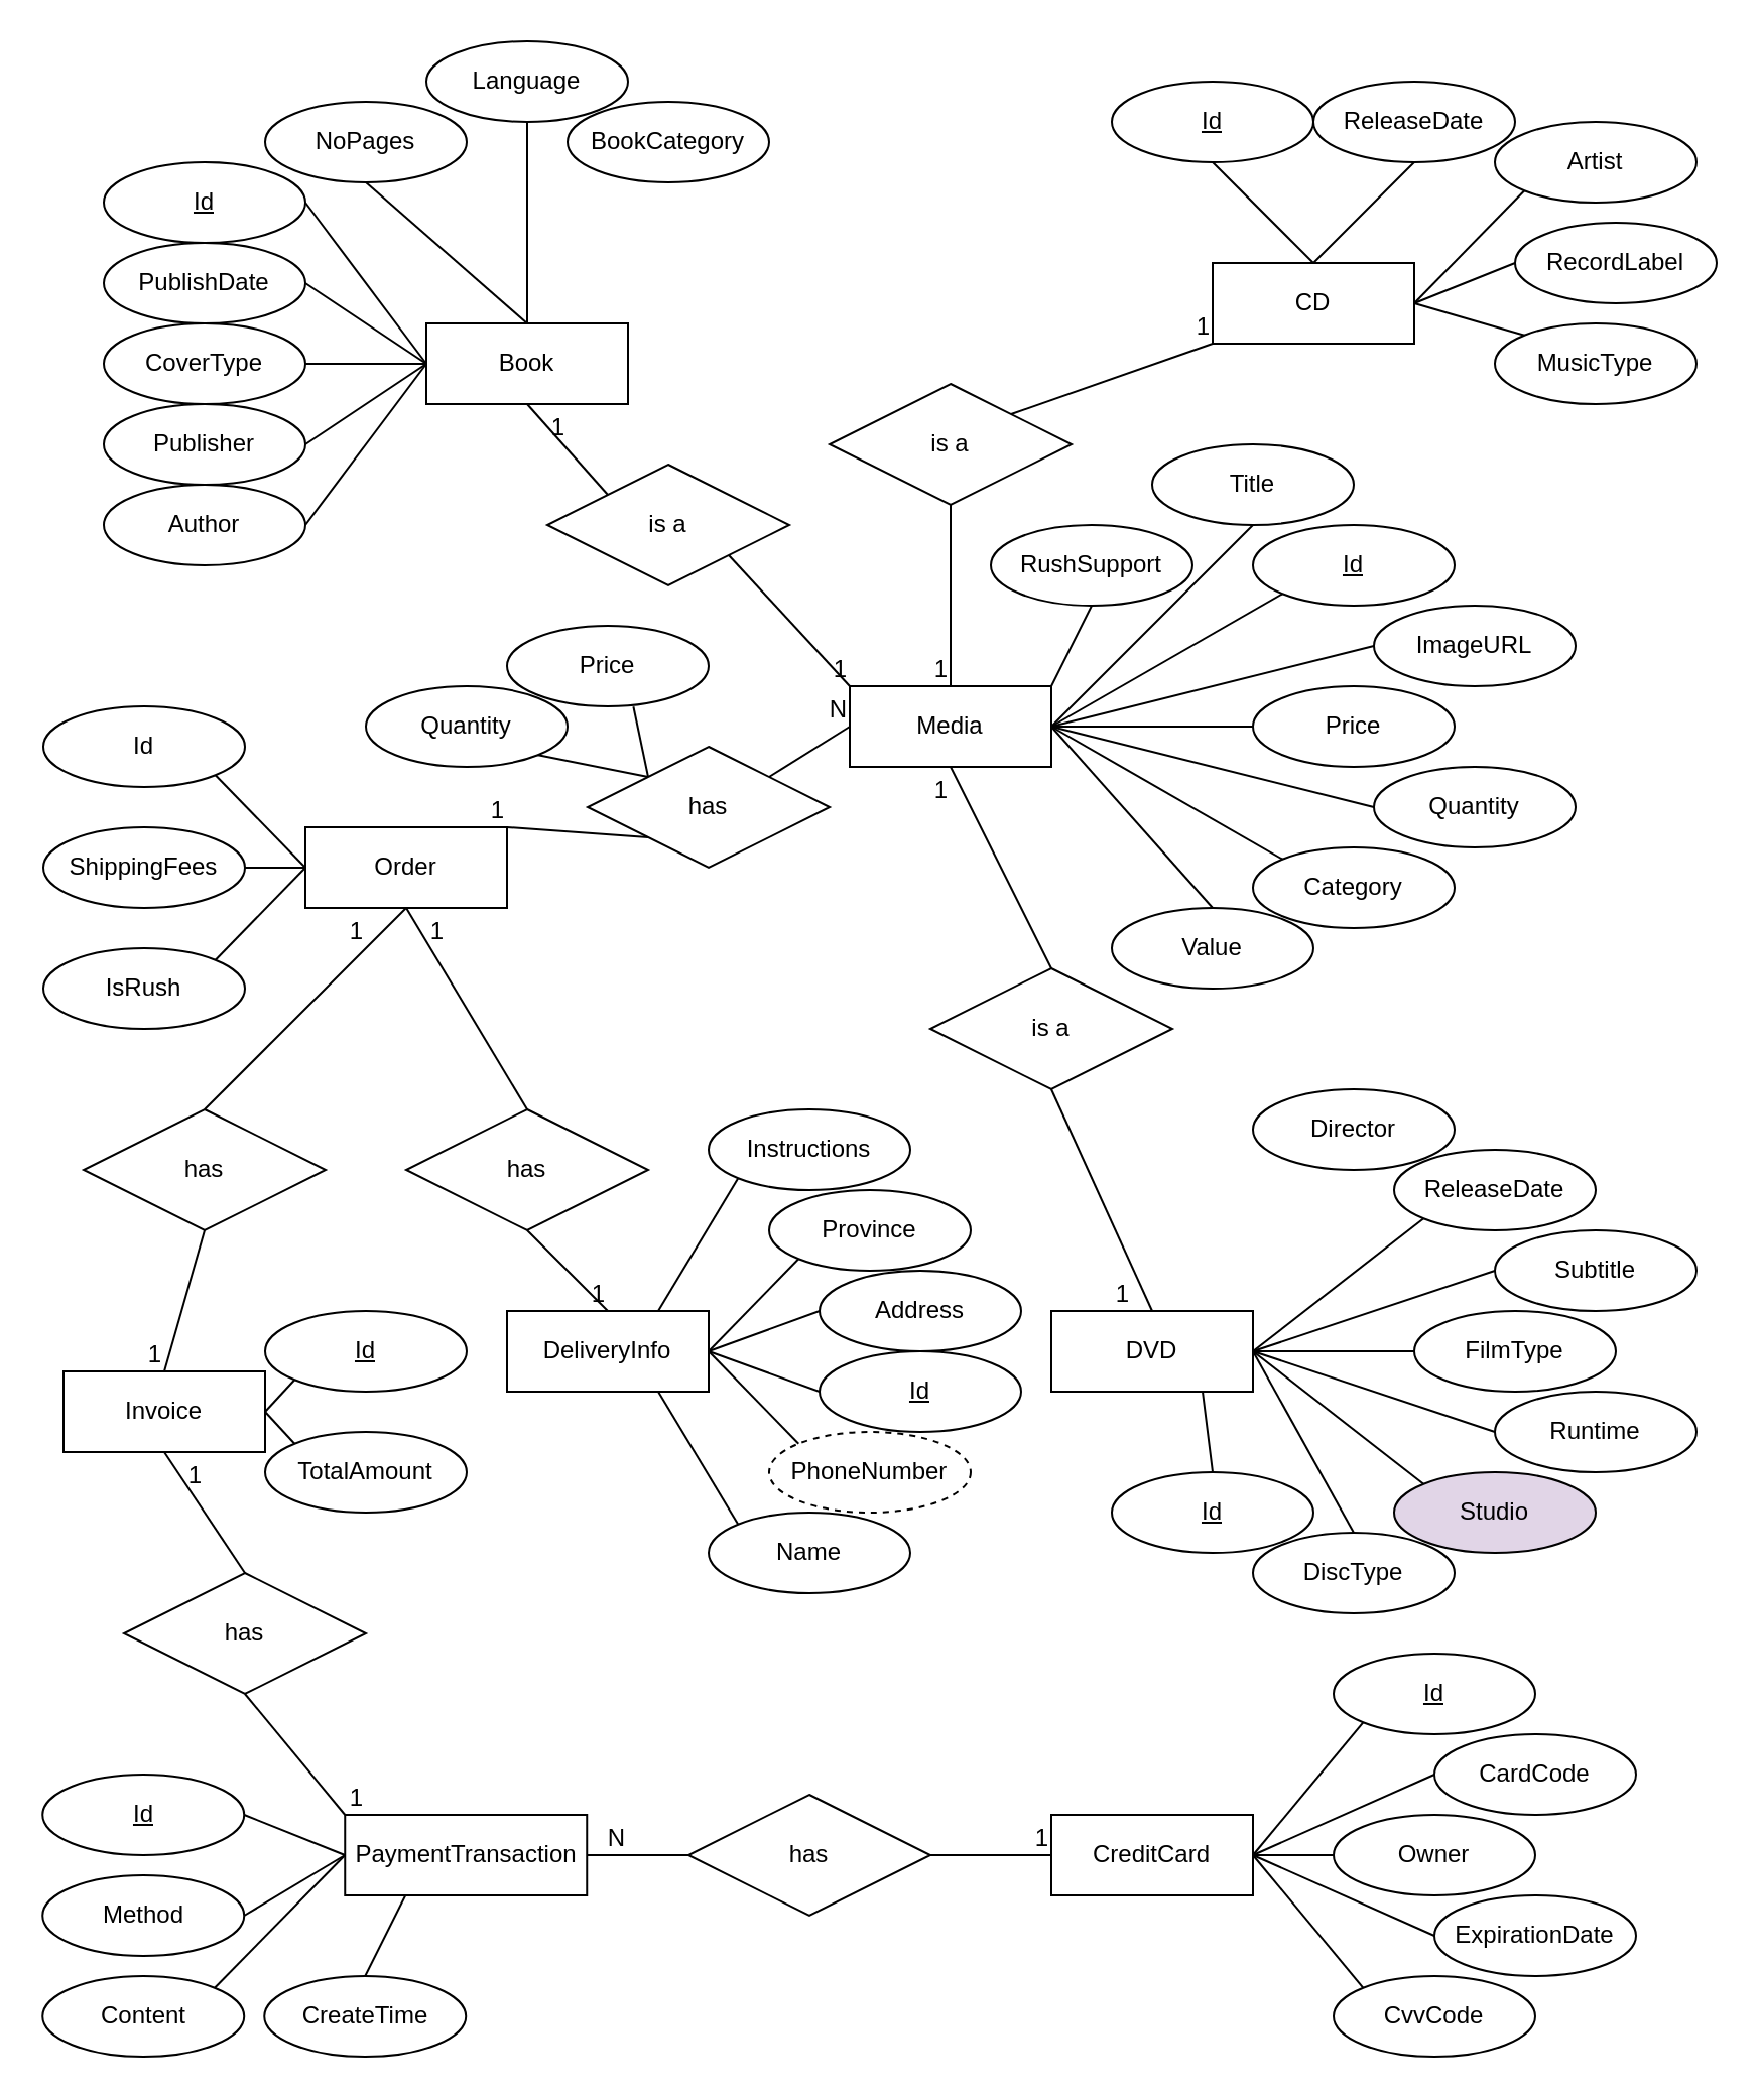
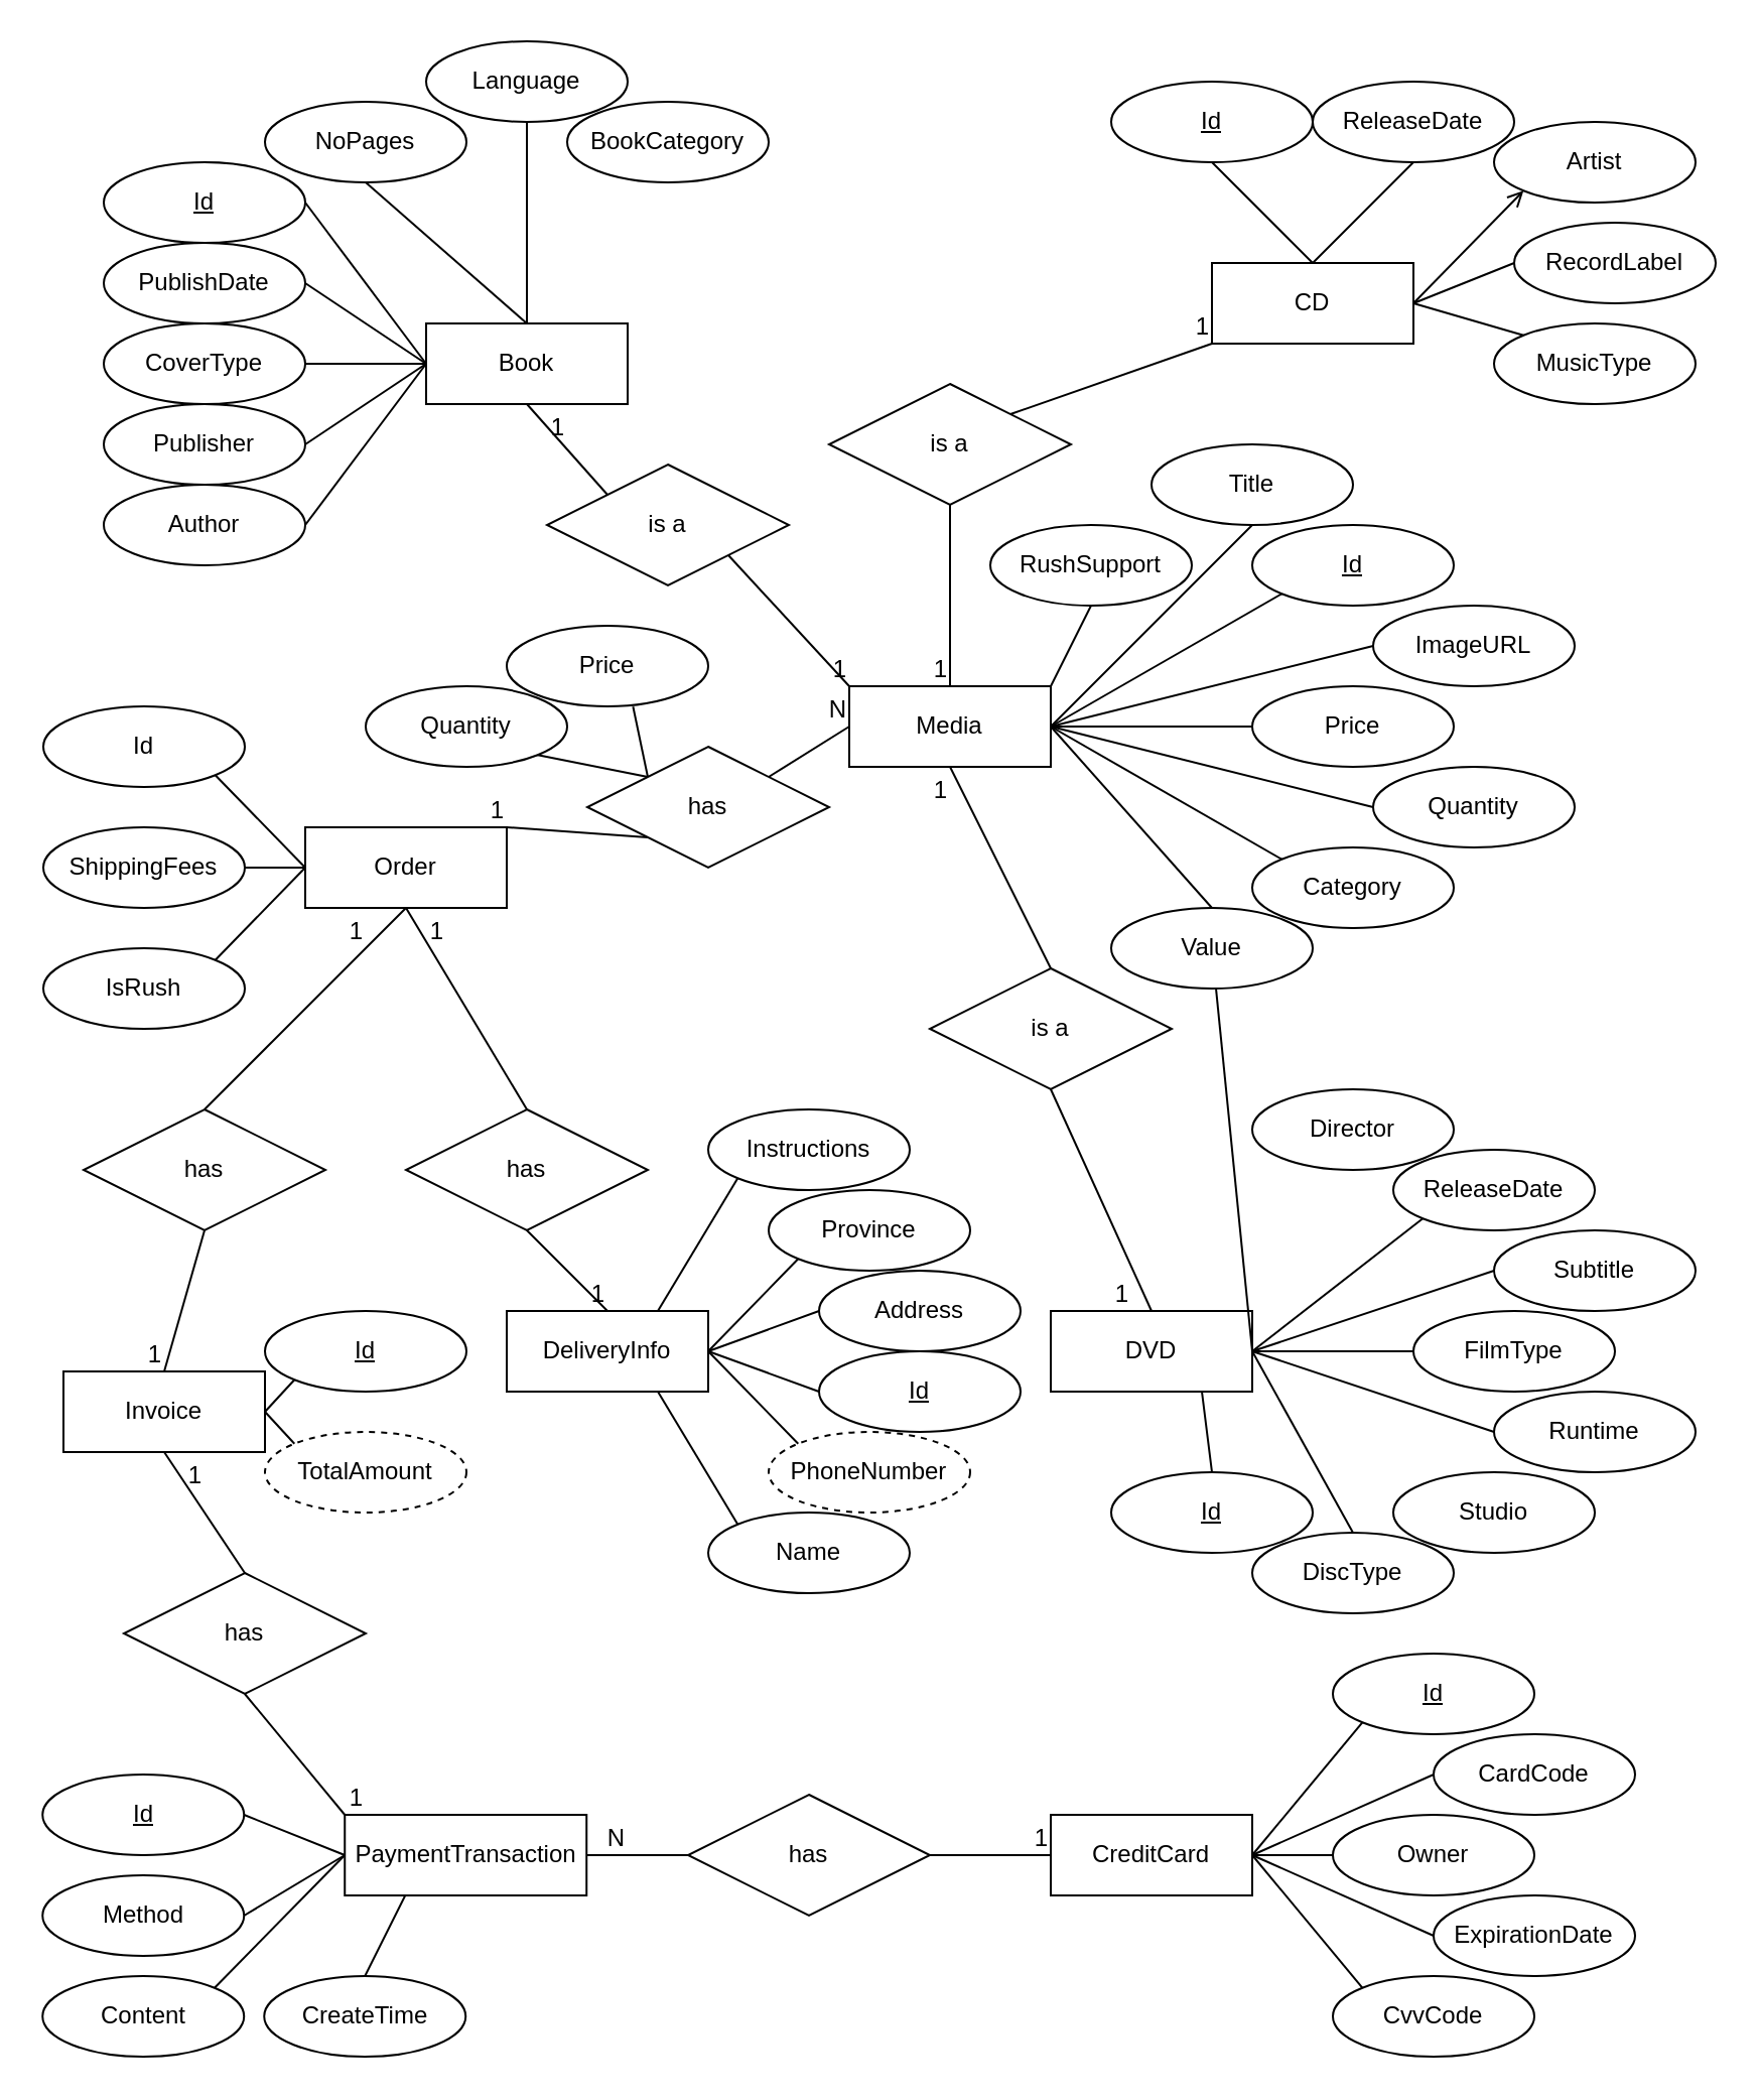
- <mxCell id="48" value="" style="endArrow=none;html=1;rounded=0;entryX=0;entryY=1;entryDx=0;entryDy=0;exitX=1;exitY=0.5;exitDx=0;exitDy=0;" parent="1" source="12" target="15" edge="1"><mxGeometry relative="1" as="geometry"><mxPoint x="521" y="80" as="sourcePoint" /><mxPoint x="681" y="80" as="targetPoint" /></mxGeometry></mxCell>
+ <mxCell id="48" value="" style="endArrow=open;html=1;rounded=0;entryX=0;entryY=1;entryDx=0;entryDy=0;exitX=1;exitY=0.5;exitDx=0;exitDy=0;" parent="1" source="12" target="15" edge="1"><mxGeometry relative="1" as="geometry"><mxPoint x="521" y="80" as="sourcePoint" /><mxPoint x="681" y="80" as="targetPoint" /></mxGeometry></mxCell>
- <mxCell id="68" value="" style="endArrow=none;html=1;rounded=0;entryX=0;entryY=0;entryDx=0;entryDy=0;exitX=1;exitY=0.5;exitDx=0;exitDy=0;" parent="1" source="17" target="21" edge="1"><mxGeometry relative="1" as="geometry"><mxPoint x="541" y="600" as="sourcePoint" /><mxPoint x="701" y="600" as="targetPoint" /></mxGeometry></mxCell>
+ <mxCell id="68" value="" style="endArrow=none;html=1;rounded=0;exitX=1;exitY=0.5;exitDx=0;exitDy=0;" parent="1" source="17" target="31" edge="1"><mxGeometry relative="1" as="geometry"><mxPoint x="541" y="600" as="sourcePoint" /><mxPoint x="701" y="600" as="targetPoint" /></mxGeometry></mxCell>
- <mxCell id="111" value="TotalAmount" style="ellipse;whiteSpace=wrap;html=1;align=center;" parent="1" vertex="1"><mxGeometry x="131" y="710" width="100" height="40" as="geometry" /></mxCell>
+ <mxCell id="111" value="TotalAmount" style="ellipse;whiteSpace=wrap;html=1;align=center;dashed=1;" parent="1" vertex="1"><mxGeometry x="131" y="710" width="100" height="40" as="geometry" /></mxCell>
- <mxCell id="21" value="Studio" style="ellipse;whiteSpace=wrap;html=1;align=center;fillColor=#e1d5e7;" parent="1" vertex="1"><mxGeometry x="691" y="730" width="100" height="40" as="geometry" /></mxCell>
+ <mxCell id="21" value="Studio" style="ellipse;whiteSpace=wrap;html=1;align=center;" parent="1" vertex="1"><mxGeometry x="691" y="730" width="100" height="40" as="geometry" /></mxCell>
